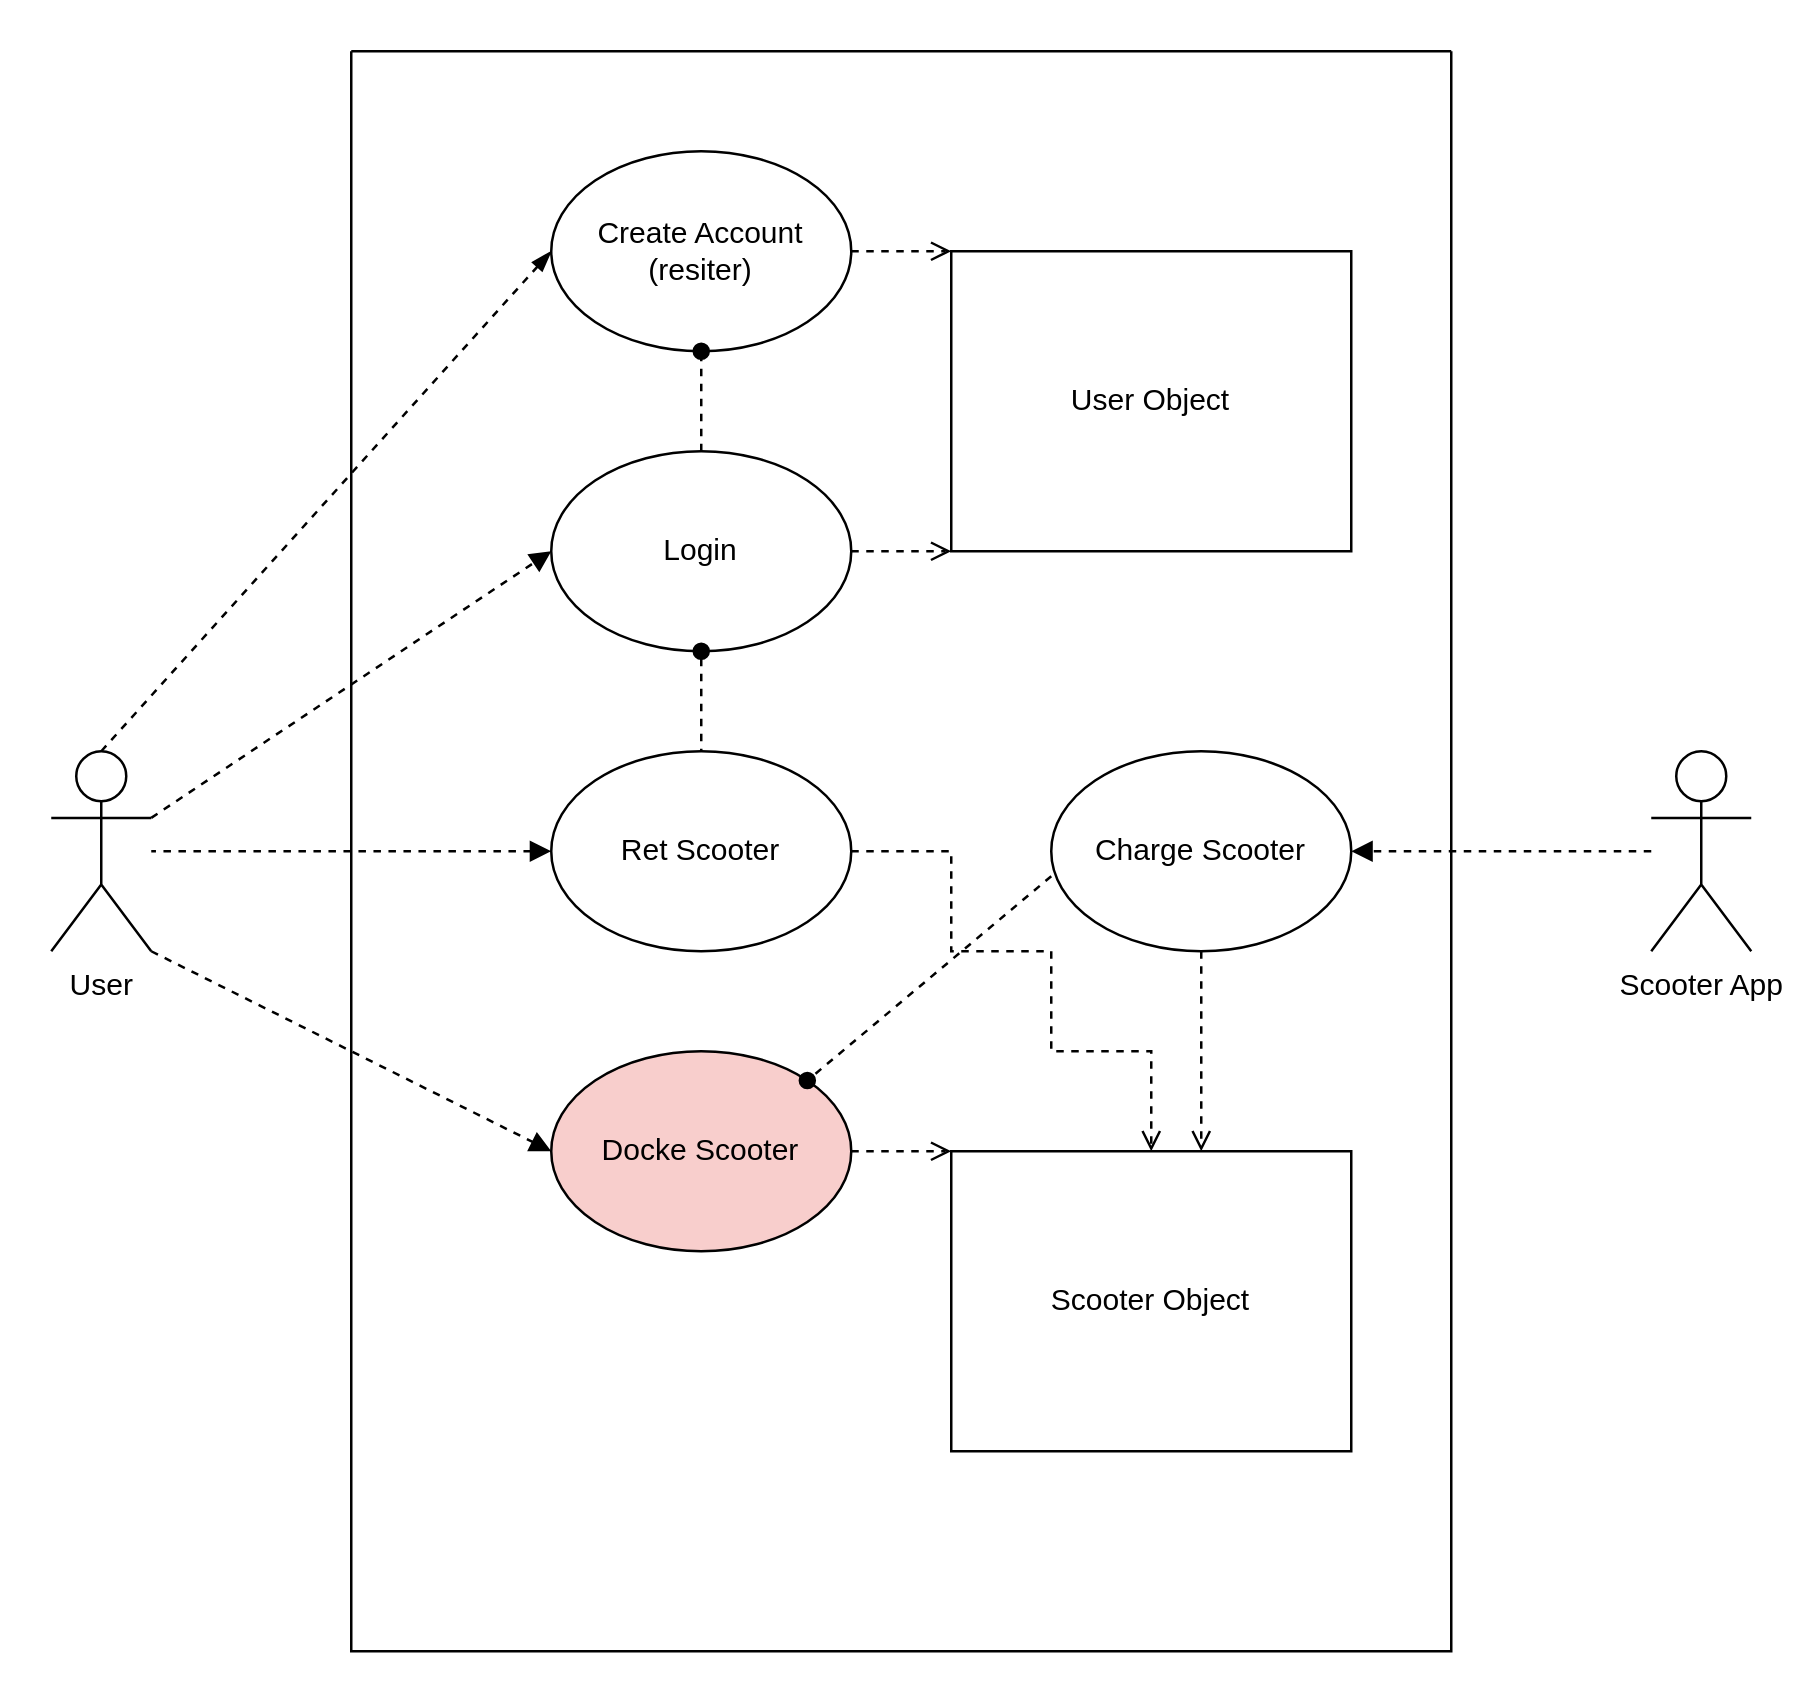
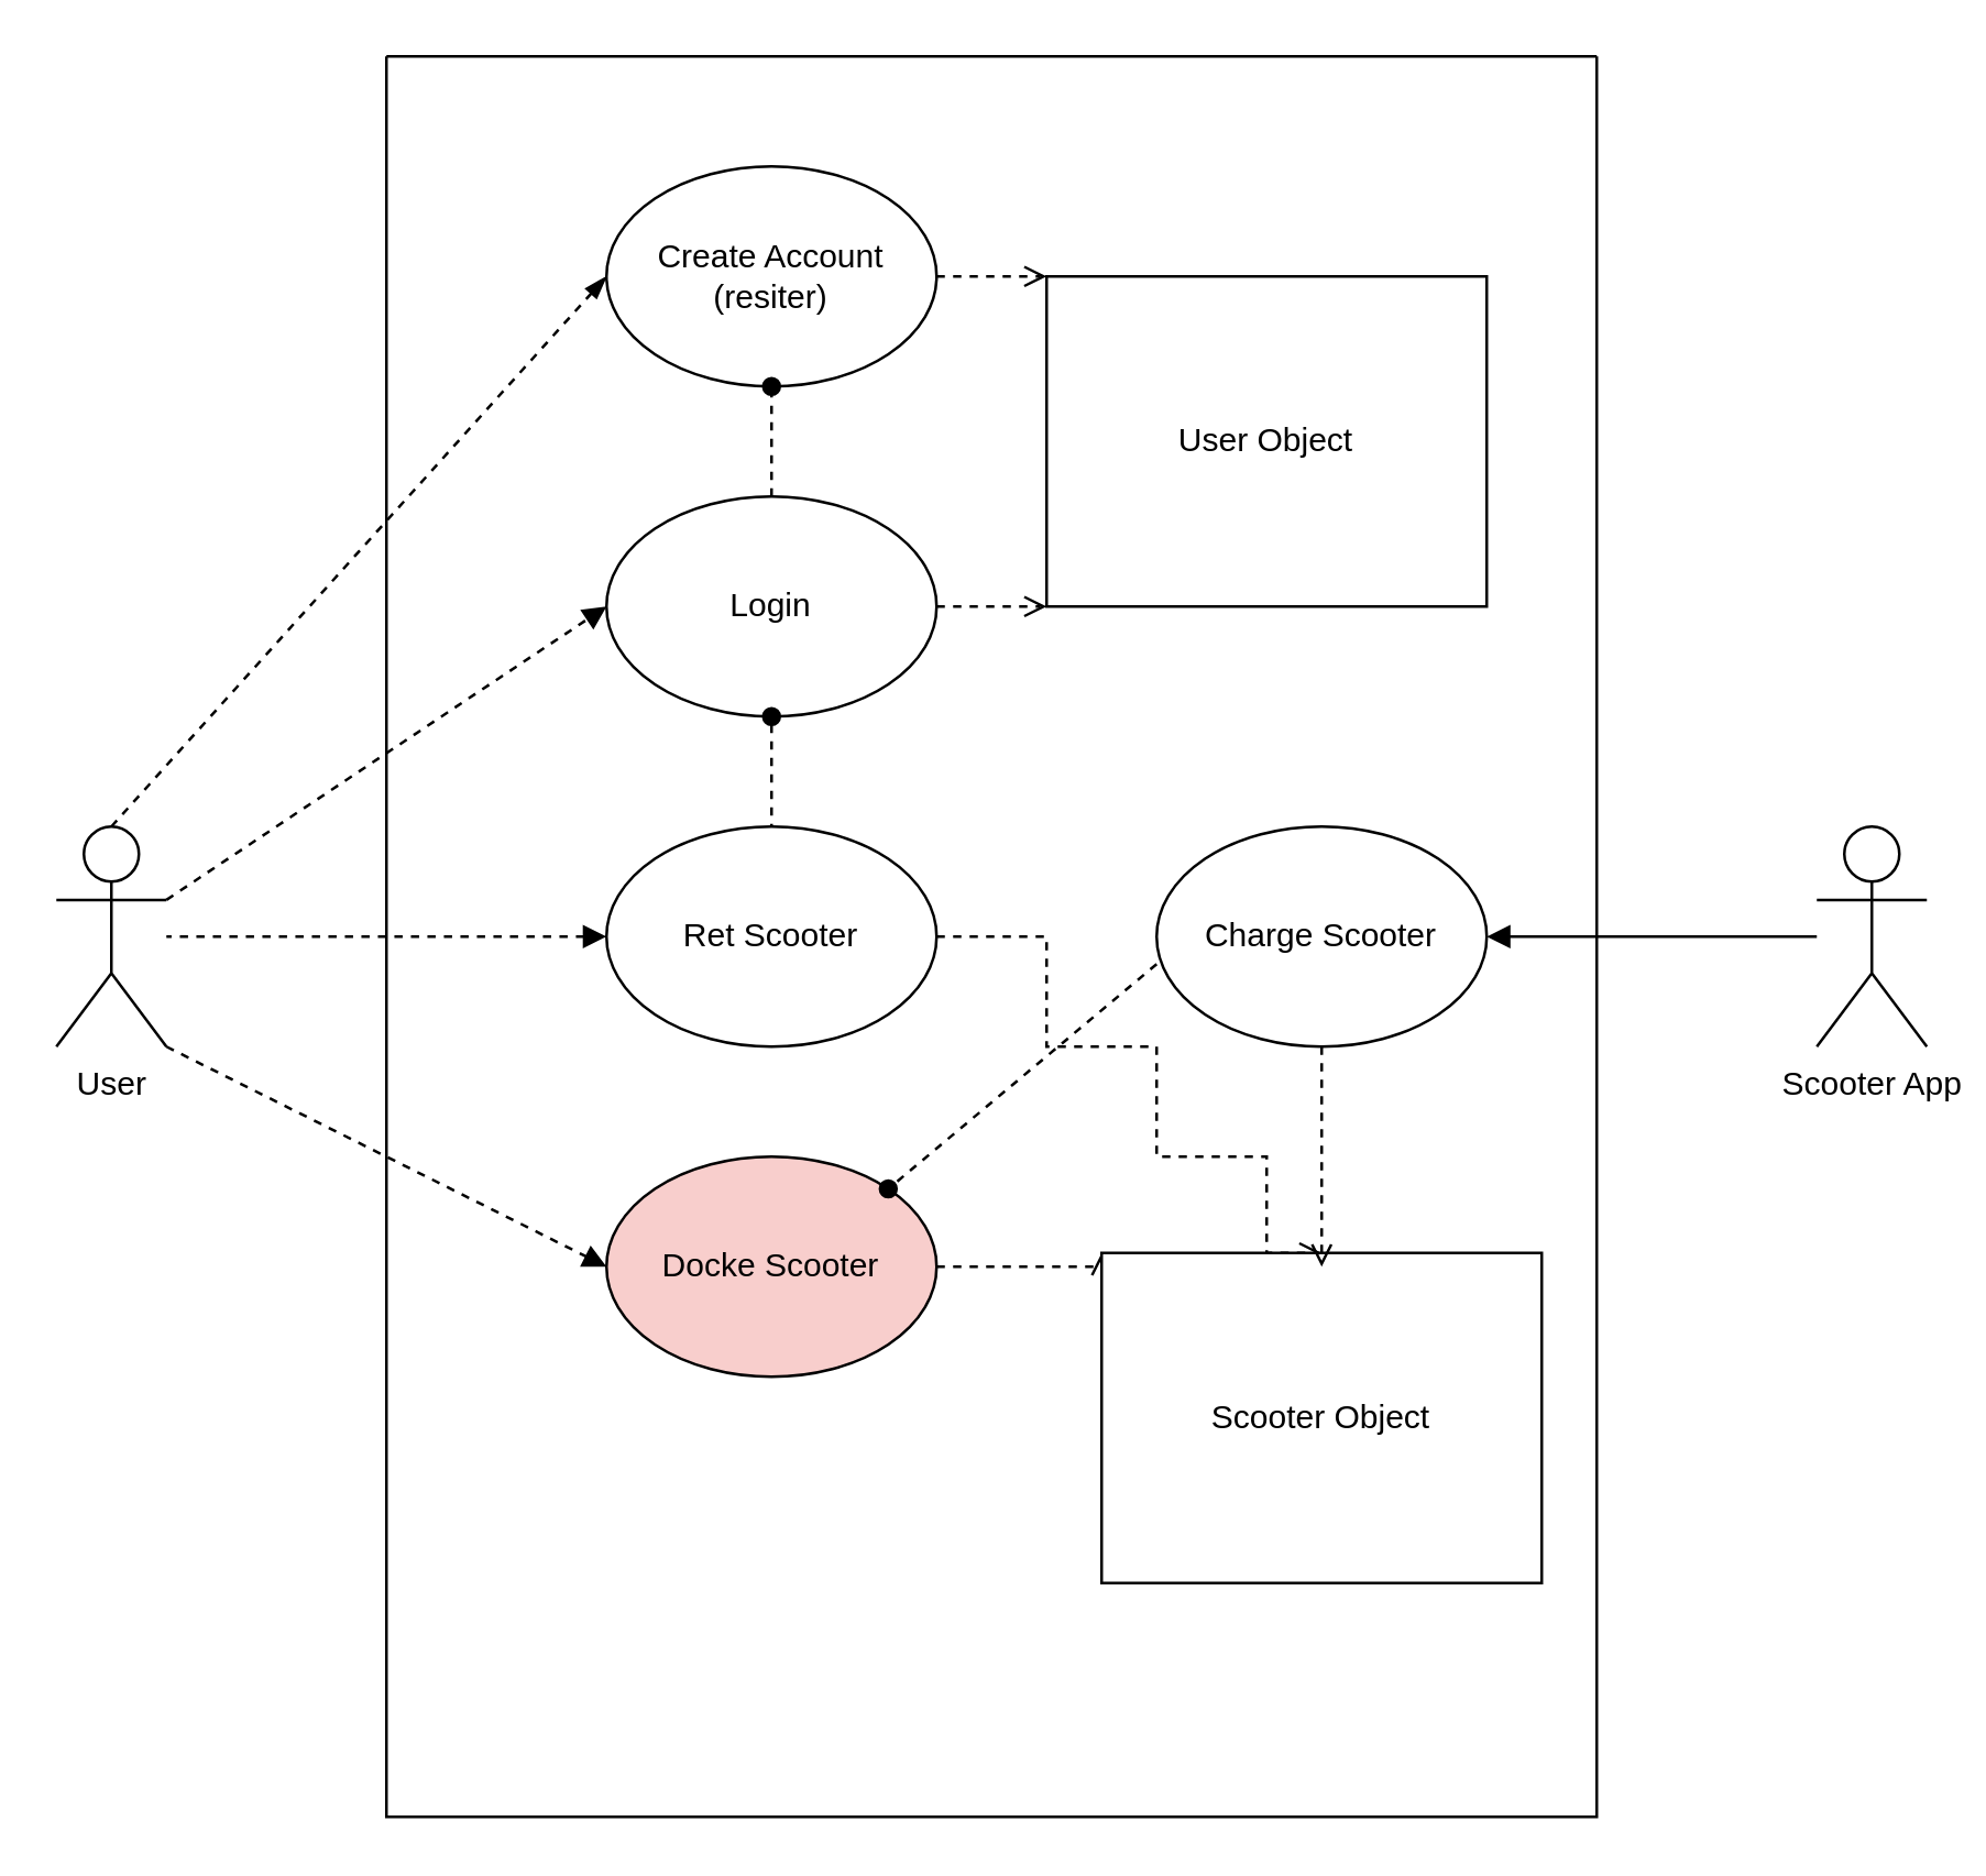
- <mxCell id="18" style="rounded=0;orthogonalLoop=1;jettySize=auto;html=1;entryX=1;entryY=0.5;entryDx=0;entryDy=0;dashed=1;strokeWidth=1;startArrow=none;startFill=0;endArrow=block;endFill=1;" edge="1" parent="1" source="19" target="16"><mxGeometry relative="1" as="geometry" /></mxCell>
+ <mxCell id="18" style="rounded=0;orthogonalLoop=1;jettySize=auto;html=1;entryX=1;entryY=0.5;entryDx=0;entryDy=0;dashed=0;strokeWidth=1;startArrow=none;startFill=0;endArrow=block;endFill=1;" edge="1" parent="1" source="19" target="16"><mxGeometry relative="1" as="geometry" /></mxCell>
- <mxCell id="14" value="&lt;span style=&quot;font-weight: normal;&quot;&gt;Scooter Object&lt;/span&gt;" style="rounded=0;whiteSpace=wrap;html=1;fontStyle=1" vertex="1" parent="2"><mxGeometry x="240" y="440" width="160" height="120" as="geometry" /></mxCell>
+ <mxCell id="14" value="&lt;span style=&quot;font-weight: normal;&quot;&gt;Scooter Object&lt;/span&gt;" style="rounded=0;whiteSpace=wrap;html=1;fontStyle=1" vertex="1" parent="2"><mxGeometry x="260" y="435" width="160" height="120" as="geometry" /></mxCell>
